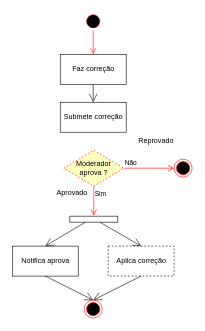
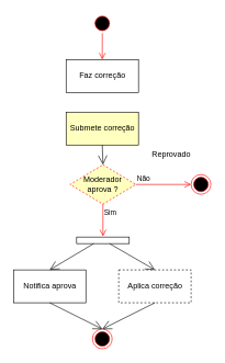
- <mxCell id="18" value="" style="endArrow=open;endFill=1;endSize=12;html=1;entryX=0.5;entryY=0;entryDx=0;entryDy=0;exitX=0.5;exitY=1;exitDx=0;exitDy=0;" edge="1" parent="1" source="4" target="5"><mxGeometry width="160" relative="1" as="geometry"><mxPoint x="110" y="150" as="sourcePoint" /><mxPoint x="270" y="150" as="targetPoint" /></mxGeometry></mxCell>
- <mxCell id="5" value="Submete correção" style="html=1;" vertex="1" parent="1"><mxGeometry x="100" y="170" width="110" height="50" as="geometry" /></mxCell>
+ <mxCell id="5" value="Submete correção" style="html=1;fillColor=#ffffc0;" vertex="1" parent="1"><mxGeometry x="100" y="170" width="110" height="50" as="geometry" /></mxCell>
+ <mxCell id="19" value="" style="endArrow=open;endFill=1;endSize=12;html=1;entryX=0.5;entryY=0;entryDx=0;entryDy=0;exitX=0.5;exitY=1;exitDx=0;exitDy=0;" edge="1" parent="1" source="5" target="6"><mxGeometry width="160" relative="1" as="geometry"><mxPoint x="110" y="150" as="sourcePoint" /><mxPoint x="270" y="150" as="targetPoint" /></mxGeometry></mxCell>
- <mxCell id="21" value="Aprovado" style="text;html=1;strokeColor=none;fillColor=none;align=center;verticalAlign=middle;whiteSpace=wrap;rounded=0;" vertex="1" parent="1"><mxGeometry x="99" y="310" width="42" height="21" as="geometry" /></mxCell>
